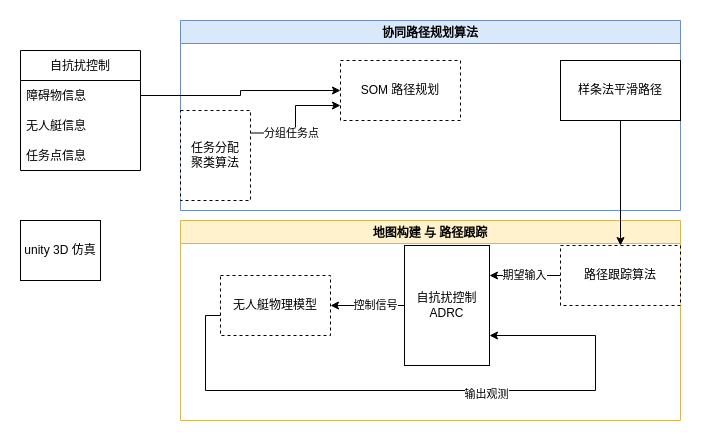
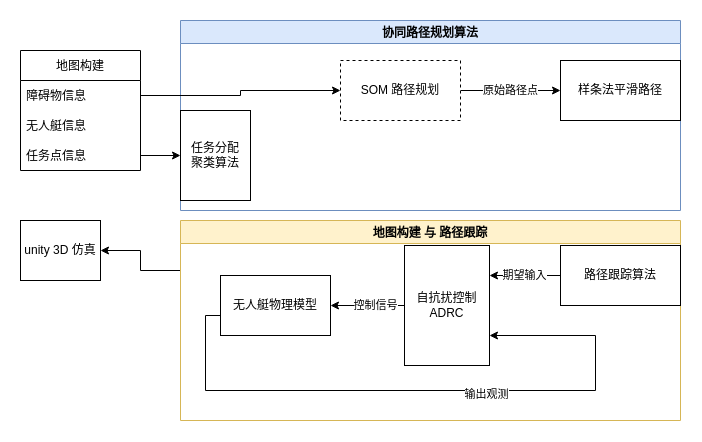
- <mxCell id="2" value="自抗扰控制" style="swimlane;fontStyle=0;childLayout=stackLayout;horizontal=1;startSize=30;horizontalStack=0;resizeParent=1;resizeParentMax=0;resizeLast=0;collapsible=1;marginBottom=0;" parent="1" vertex="1"><mxGeometry x="20" y="50" width="120" height="120" as="geometry"><mxRectangle x="640" y="210" width="50" height="30" as="alternateBounds" /></mxGeometry></mxCell>
+ <mxCell id="2" value="地图构建" style="swimlane;fontStyle=0;childLayout=stackLayout;horizontal=1;startSize=30;horizontalStack=0;resizeParent=1;resizeParentMax=0;resizeLast=0;collapsible=1;marginBottom=0;" parent="1" vertex="1"><mxGeometry x="20" y="50" width="120" height="120" as="geometry"><mxRectangle x="640" y="210" width="50" height="30" as="alternateBounds" /></mxGeometry></mxCell>
+ <mxCell id="11" value="原始路径点" style="edgeStyle=orthogonalEdgeStyle;rounded=0;orthogonalLoop=1;jettySize=auto;html=1;exitX=1;exitY=0.5;exitDx=0;exitDy=0;entryX=0;entryY=0.5;entryDx=0;entryDy=0;" parent="7" source="12" target="13" edge="1"><mxGeometry relative="1" as="geometry" /></mxCell>
- <mxCell id="8" style="edgeStyle=orthogonalEdgeStyle;rounded=0;orthogonalLoop=1;jettySize=auto;html=1;exitX=1;exitY=0.25;exitDx=0;exitDy=0;entryX=0;entryY=0.75;entryDx=0;entryDy=0;" parent="7" source="10" target="12" edge="1"><mxGeometry relative="1" as="geometry" /></mxCell>
- <mxCell id="9" value="分组任务点" style="edgeLabel;html=1;align=center;verticalAlign=middle;resizable=0;points=[];" parent="8" vertex="1" connectable="0"><mxGeometry x="-0.327" relative="1" as="geometry"><mxPoint as="offset" /></mxGeometry></mxCell>
+ <mxCell id="6" value="" style="endArrow=classic;html=1;rounded=0;exitX=1;exitY=0.5;exitDx=0;exitDy=0;entryX=0;entryY=0.5;entryDx=0;entryDy=0;edgeStyle=orthogonalEdgeStyle;" parent="1" source="5" target="10" edge="1"><mxGeometry width="50" height="50" relative="1" as="geometry"><mxPoint x="370" y="90" as="sourcePoint" /><mxPoint x="420" y="40" as="targetPoint" /></mxGeometry></mxCell>
- <mxCell id="10" value="任务分配&lt;br&gt;聚类算法" style="rounded=0;whiteSpace=wrap;html=1;dashed=1;" parent="7" vertex="1"><mxGeometry y="90" width="70" height="90" as="geometry" /></mxCell>
+ <mxCell id="10" value="任务分配&lt;br&gt;聚类算法" style="rounded=0;whiteSpace=wrap;html=1;" parent="7" vertex="1"><mxGeometry y="90" width="70" height="90" as="geometry" /></mxCell>
- <mxCell id="25" style="edgeStyle=orthogonalEdgeStyle;rounded=0;orthogonalLoop=1;jettySize=auto;html=1;exitX=0.5;exitY=1;exitDx=0;exitDy=0;entryX=0.5;entryY=0;entryDx=0;entryDy=0;" edge="1" parent="1" source="13" target="24"><mxGeometry relative="1" as="geometry" /></mxCell>
+ <mxCell id="15" style="edgeStyle=orthogonalEdgeStyle;rounded=0;orthogonalLoop=1;jettySize=auto;html=1;exitX=0;exitY=0.25;exitDx=0;exitDy=0;" edge="1" parent="1" source="16" target="26"><mxGeometry relative="1" as="geometry" /></mxCell>
- <mxCell id="24" value="路径跟踪算法" style="whiteSpace=wrap;html=1;dashed=1;" vertex="1" parent="16"><mxGeometry x="380" y="25" width="120" height="60" as="geometry" /></mxCell>
+ <mxCell id="24" value="路径跟踪算法" style="whiteSpace=wrap;html=1;" vertex="1" parent="16"><mxGeometry x="380" y="25" width="120" height="60" as="geometry" /></mxCell>
- <mxCell id="19" value="无人艇物理模型" style="whiteSpace=wrap;html=1;dashed=1;" vertex="1" parent="16"><mxGeometry x="40" y="55" width="110" height="60" as="geometry" /></mxCell>
+ <mxCell id="19" value="无人艇物理模型" style="whiteSpace=wrap;html=1;" vertex="1" parent="16"><mxGeometry x="40" y="55" width="110" height="60" as="geometry" /></mxCell>
